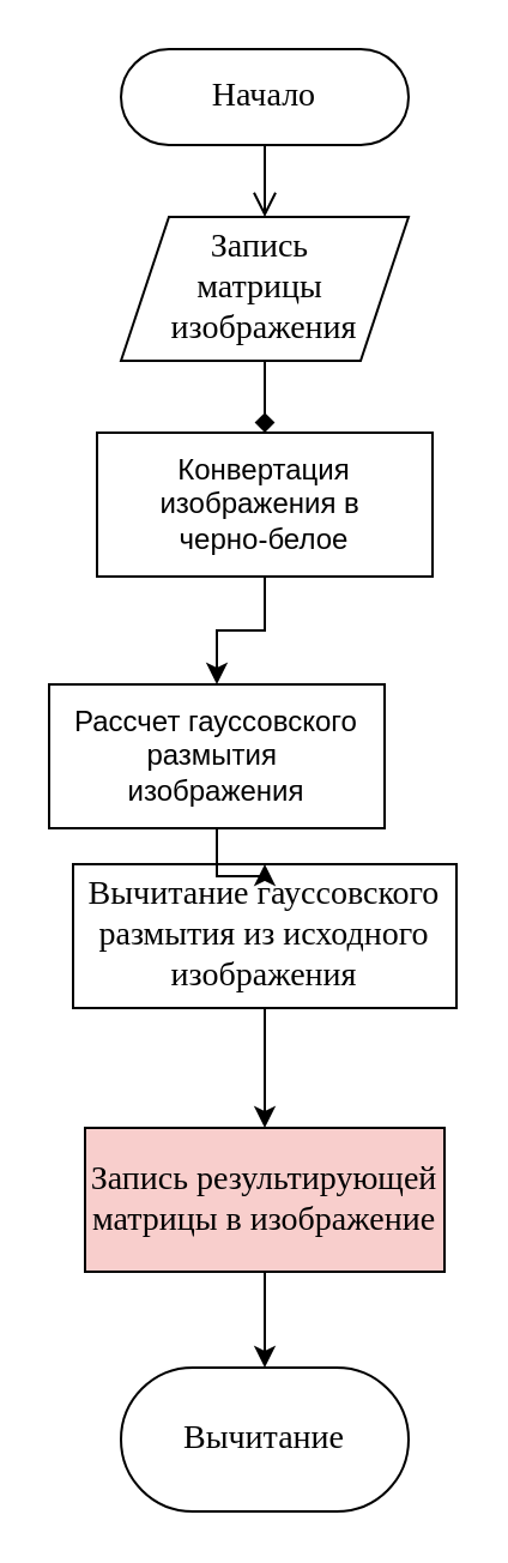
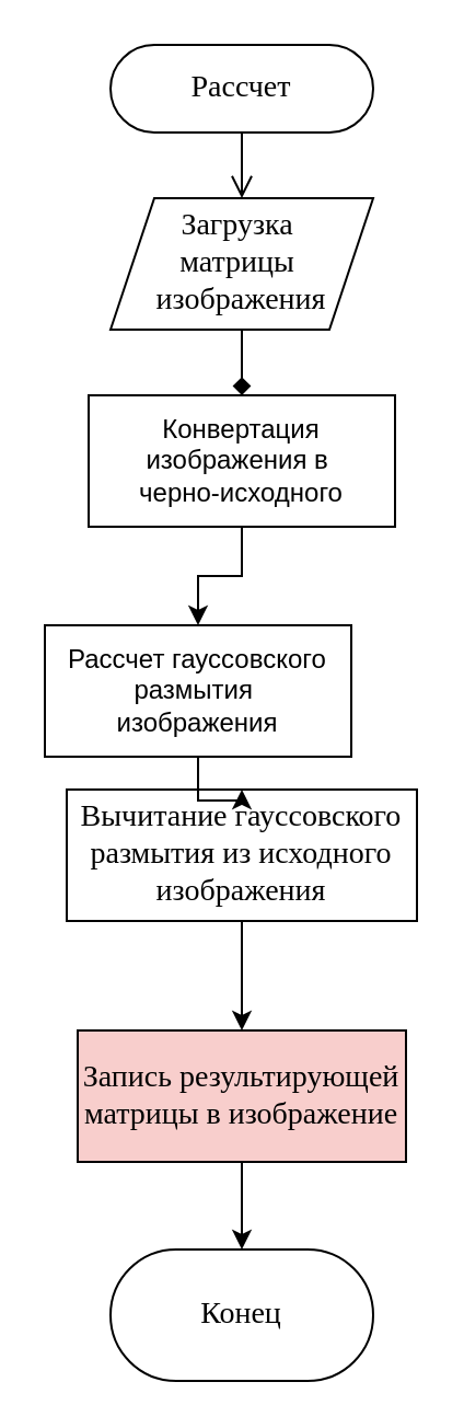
- <mxCell id="3" value="Начало" style="rounded=1;whiteSpace=wrap;html=1;fontSize=14;glass=0;strokeWidth=1;shadow=0;arcSize=50;fontFamily=Times New Roman;" vertex="1" parent="1"><mxGeometry x="50" y="20" width="120" height="40" as="geometry" /></mxCell>
+ <mxCell id="3" value="Рассчет" style="rounded=1;whiteSpace=wrap;html=1;fontSize=14;glass=0;strokeWidth=1;shadow=0;arcSize=50;fontFamily=Times New Roman;" vertex="1" parent="1"><mxGeometry x="50" y="20" width="120" height="40" as="geometry" /></mxCell>
- <mxCell id="5" value="Запись&amp;nbsp;&lt;div style=&quot;font-size: 14px;&quot;&gt;матрицы&amp;nbsp;&lt;/div&gt;&lt;div style=&quot;font-size: 14px;&quot;&gt;изображения&lt;/div&gt;" style="shape=parallelogram;perimeter=parallelogramPerimeter;whiteSpace=wrap;html=1;fixedSize=1;fontFamily=Times New Roman;fontSize=14;" vertex="1" parent="1"><mxGeometry x="50" y="90" width="120" height="60" as="geometry" /></mxCell>
+ <mxCell id="5" value="Загрузка&amp;nbsp;&lt;div style=&quot;font-size: 14px;&quot;&gt;матрицы&amp;nbsp;&lt;/div&gt;&lt;div style=&quot;font-size: 14px;&quot;&gt;изображения&lt;/div&gt;" style="shape=parallelogram;perimeter=parallelogramPerimeter;whiteSpace=wrap;html=1;fixedSize=1;fontFamily=Times New Roman;fontSize=14;" vertex="1" parent="1"><mxGeometry x="50" y="90" width="120" height="60" as="geometry" /></mxCell>
- <mxCell id="10" value="Конвертация изображения в&amp;nbsp;&lt;div&gt;черно-белое&lt;/div&gt;" style="rounded=0;whiteSpace=wrap;html=1;" vertex="1" parent="1"><mxGeometry x="40" y="180" width="140" height="60" as="geometry" /></mxCell>
+ <mxCell id="10" value="Конвертация изображения в&amp;nbsp;&lt;div&gt;черно-исходного&lt;/div&gt;" style="rounded=0;whiteSpace=wrap;html=1;" vertex="1" parent="1"><mxGeometry x="40" y="180" width="140" height="60" as="geometry" /></mxCell>
- <mxCell id="8" value="Вычитание" style="rounded=1;whiteSpace=wrap;html=1;arcSize=50;fontFamily=Times New Roman;fontSize=14;" vertex="1" parent="1"><mxGeometry x="50" y="570" width="120" height="60" as="geometry" /></mxCell>
+ <mxCell id="8" value="Конец" style="rounded=1;whiteSpace=wrap;html=1;arcSize=50;fontFamily=Times New Roman;fontSize=14;" vertex="1" parent="1"><mxGeometry x="50" y="570" width="120" height="60" as="geometry" /></mxCell>
